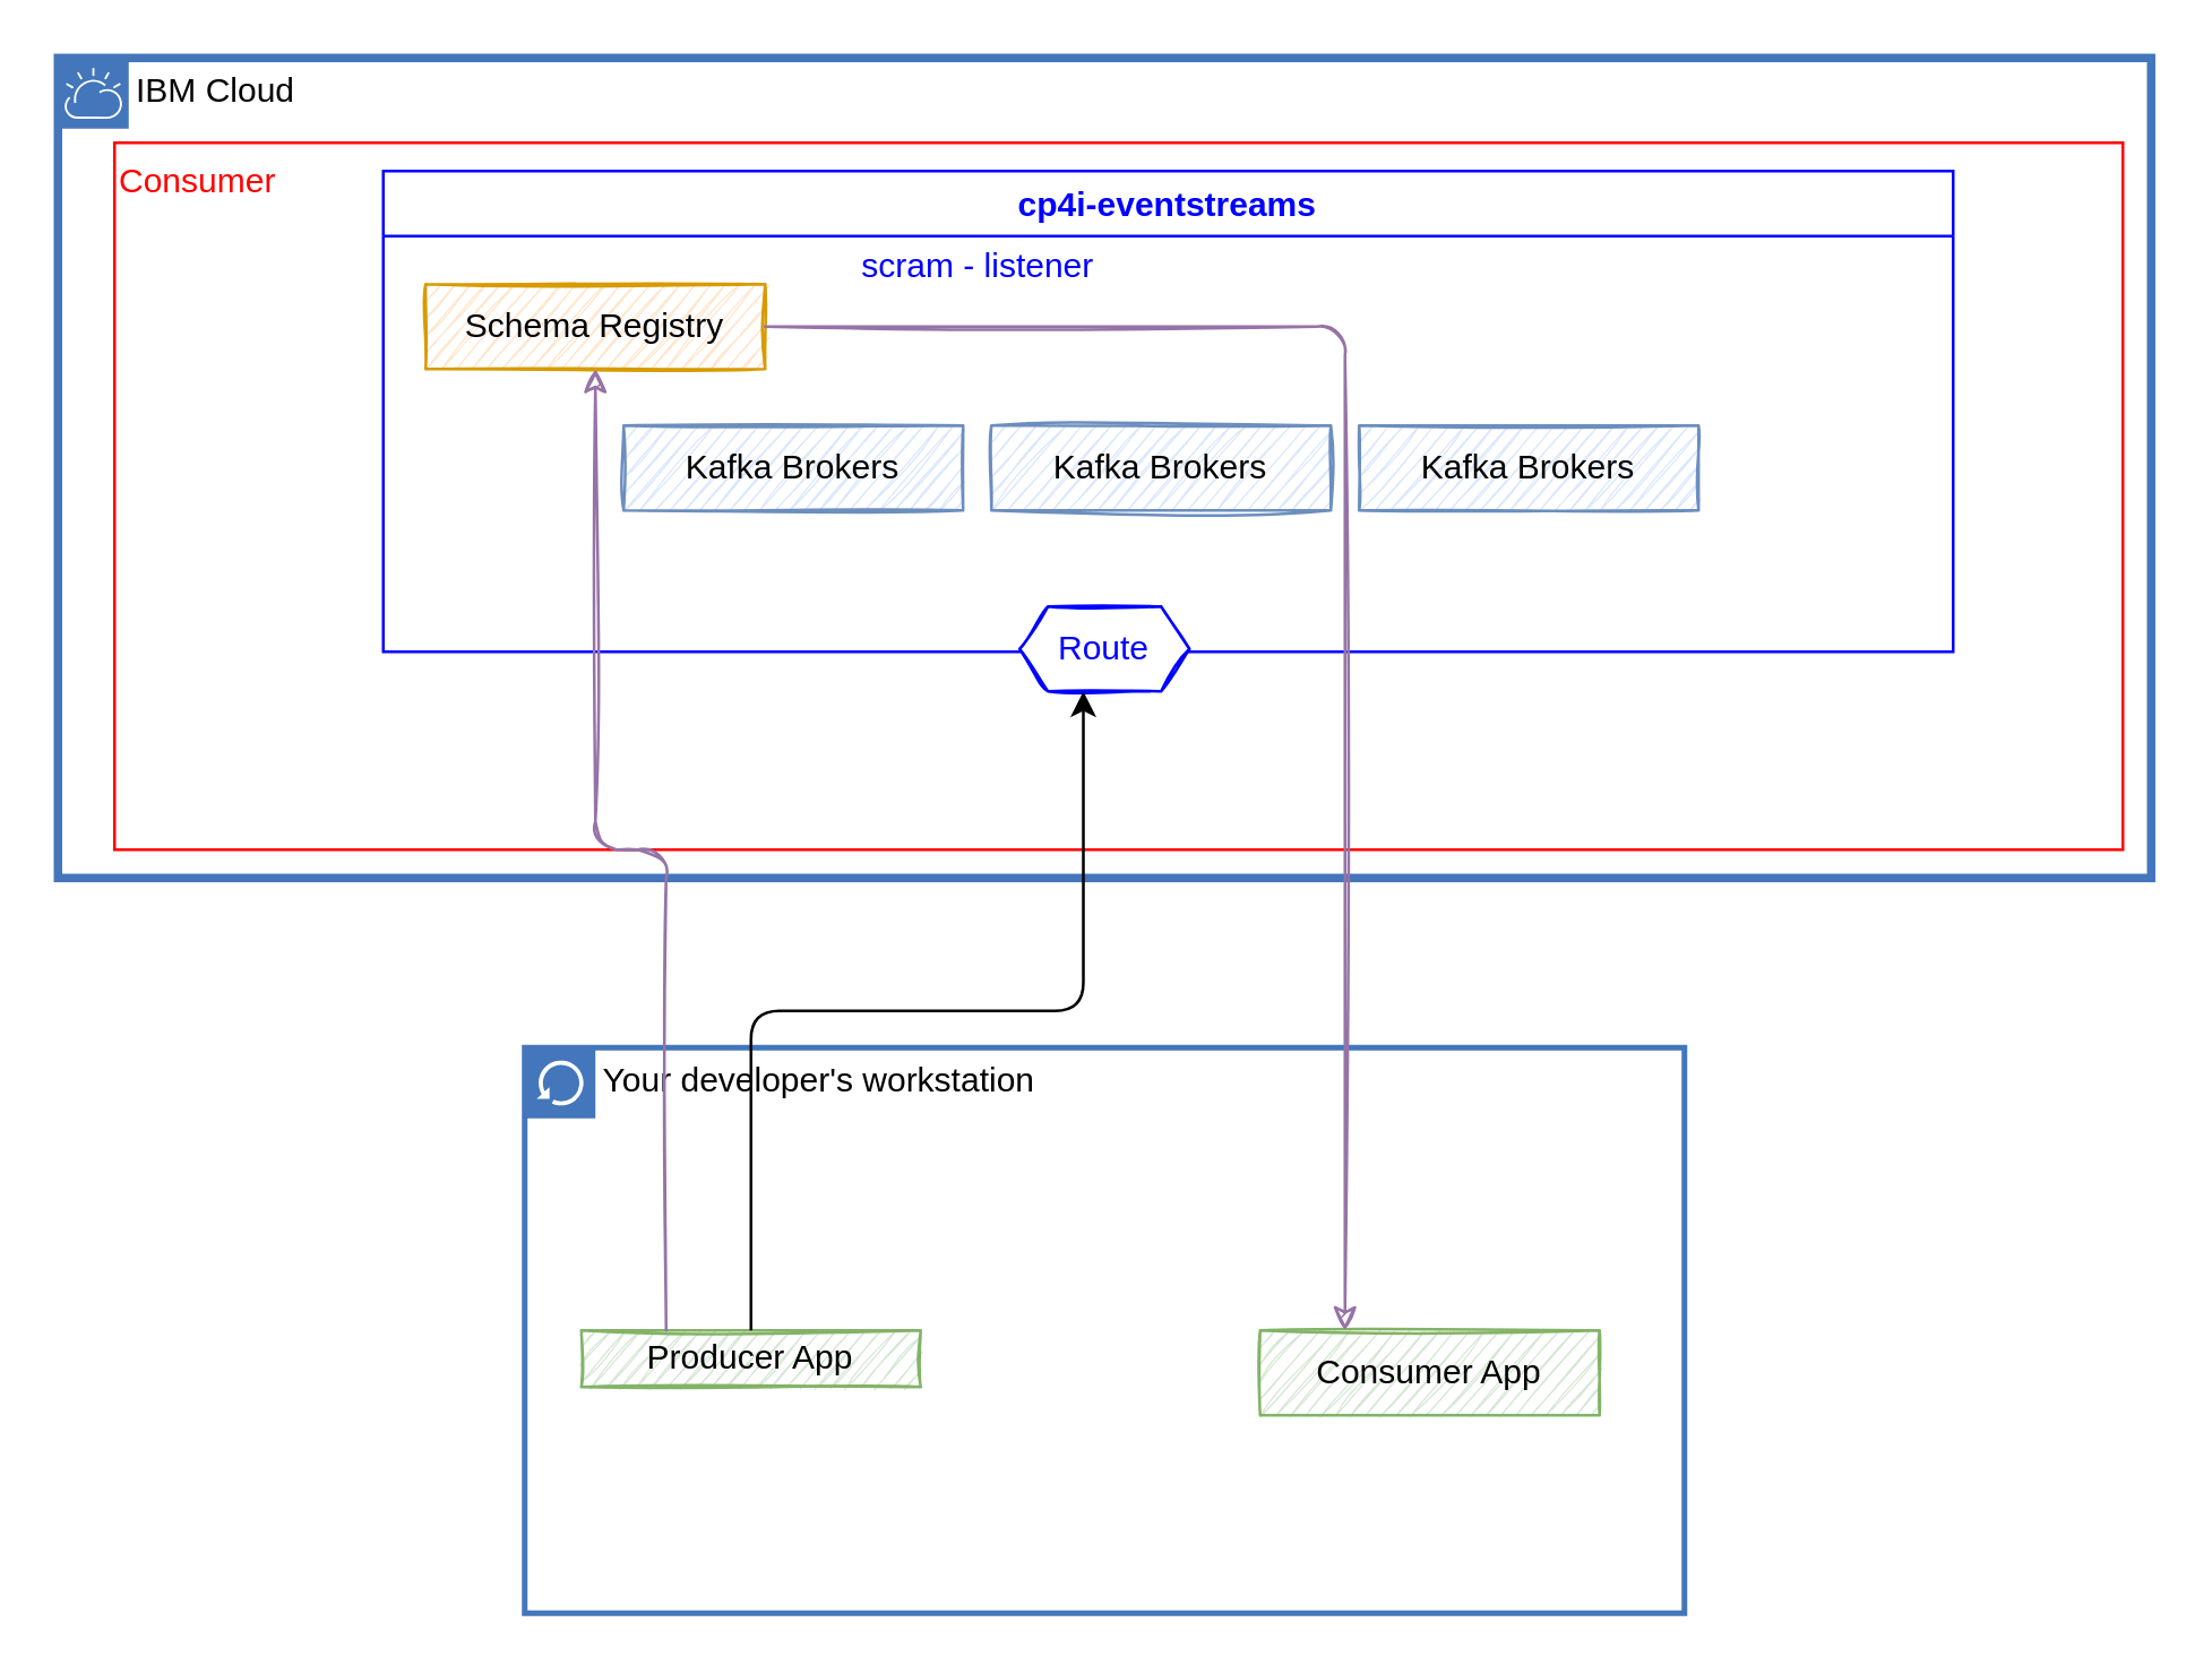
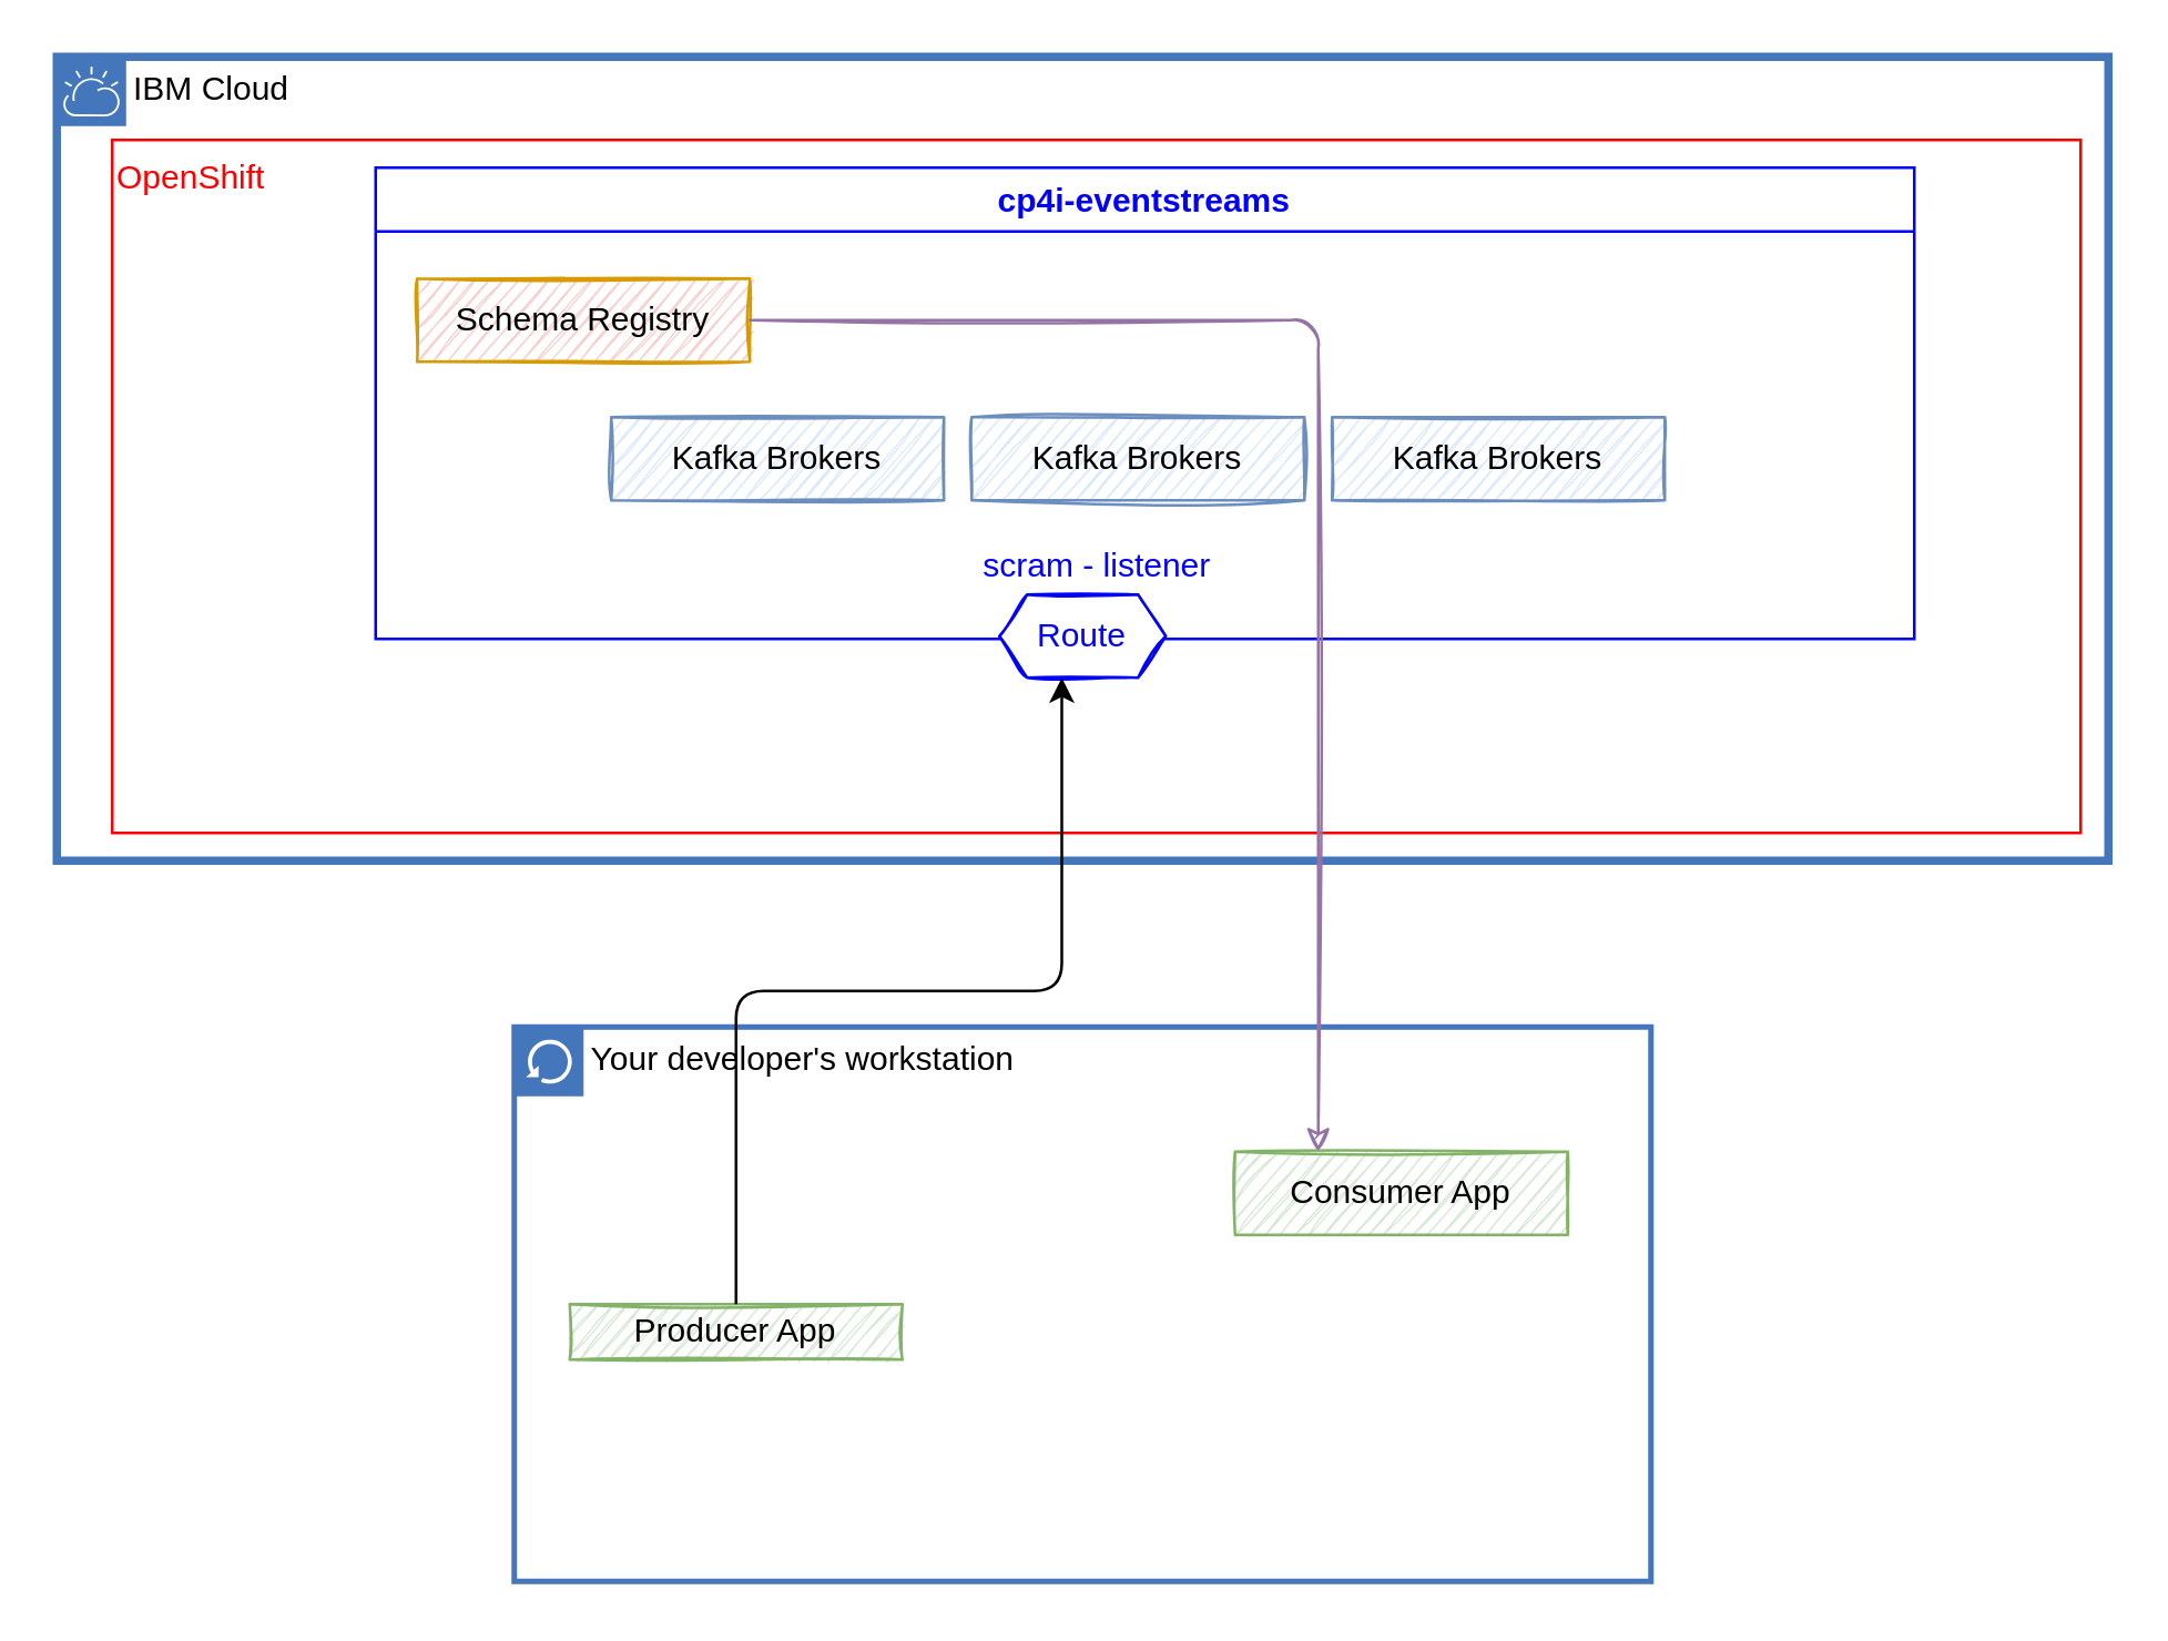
- <mxCell id="6" value="&lt;font color=&quot;#ff0000&quot;&gt;Consumer&lt;/font&gt;" style="rounded=0;whiteSpace=wrap;html=1;strokeColor=#FF0000;align=left;verticalAlign=top;" parent="5" vertex="1"><mxGeometry x="20" y="30" width="710" height="250" as="geometry" /></mxCell>
+ <mxCell id="6" value="&lt;font color=&quot;#ff0000&quot;&gt;OpenShift&lt;/font&gt;" style="rounded=0;whiteSpace=wrap;html=1;strokeColor=#FF0000;align=left;verticalAlign=top;" parent="5" vertex="1"><mxGeometry x="20" y="30" width="710" height="250" as="geometry" /></mxCell>
- <mxCell id="13" value="scram - listener" style="text;html=1;align=center;verticalAlign=middle;resizable=0;points=[];autosize=1;strokeColor=none;fillColor=none;fontColor=#0000FF;" parent="5" vertex="1"><mxGeometry x="275" y="64" width="100" height="20" as="geometry" /></mxCell>
+ <mxCell id="13" value="scram - listener" style="text;html=1;align=center;verticalAlign=middle;resizable=0;points=[];autosize=1;strokeColor=none;fillColor=none;fontColor=#0000FF;" parent="5" vertex="1"><mxGeometry x="325" y="174" width="100" height="20" as="geometry" /></mxCell>
- <mxCell id="11" value="Schema Registry" style="rounded=0;whiteSpace=wrap;html=1;strokeColor=#d79b00;sketch=1;fillColor=#ffe6cc;" parent="5" vertex="1"><mxGeometry x="130" y="80" width="120" height="30" as="geometry" /></mxCell>
+ <mxCell id="11" value="Schema Registry" style="rounded=0;whiteSpace=wrap;html=1;strokeColor=#d79b00;sketch=1;fillColor=#f8cecc;" parent="5" vertex="1"><mxGeometry x="130" y="80" width="120" height="30" as="geometry" /></mxCell>
- <mxCell id="15" style="edgeStyle=orthogonalEdgeStyle;html=1;fontColor=#0000FF;exitX=0.25;exitY=0;exitDx=0;exitDy=0;fillColor=#e1d5e7;strokeColor=#9673a6;sketch=1;" parent="1" source="3" target="11" edge="1"><mxGeometry relative="1" as="geometry"><mxPoint x="275" y="480" as="sourcePoint" /><mxPoint x="392.5" y="254" as="targetPoint" /></mxGeometry></mxCell>
- <mxCell id="4" value="Consumer App" style="rounded=0;whiteSpace=wrap;html=1;strokeColor=#82b366;sketch=1;fillColor=#d5e8d4;" parent="2" vertex="1"><mxGeometry x="260" y="100" width="120" height="30" as="geometry" /></mxCell>
+ <mxCell id="4" value="Consumer App" style="rounded=0;whiteSpace=wrap;html=1;strokeColor=#82b366;sketch=1;fillColor=#d5e8d4;" parent="2" vertex="1"><mxGeometry x="260" y="45" width="120" height="30" as="geometry" /></mxCell>
